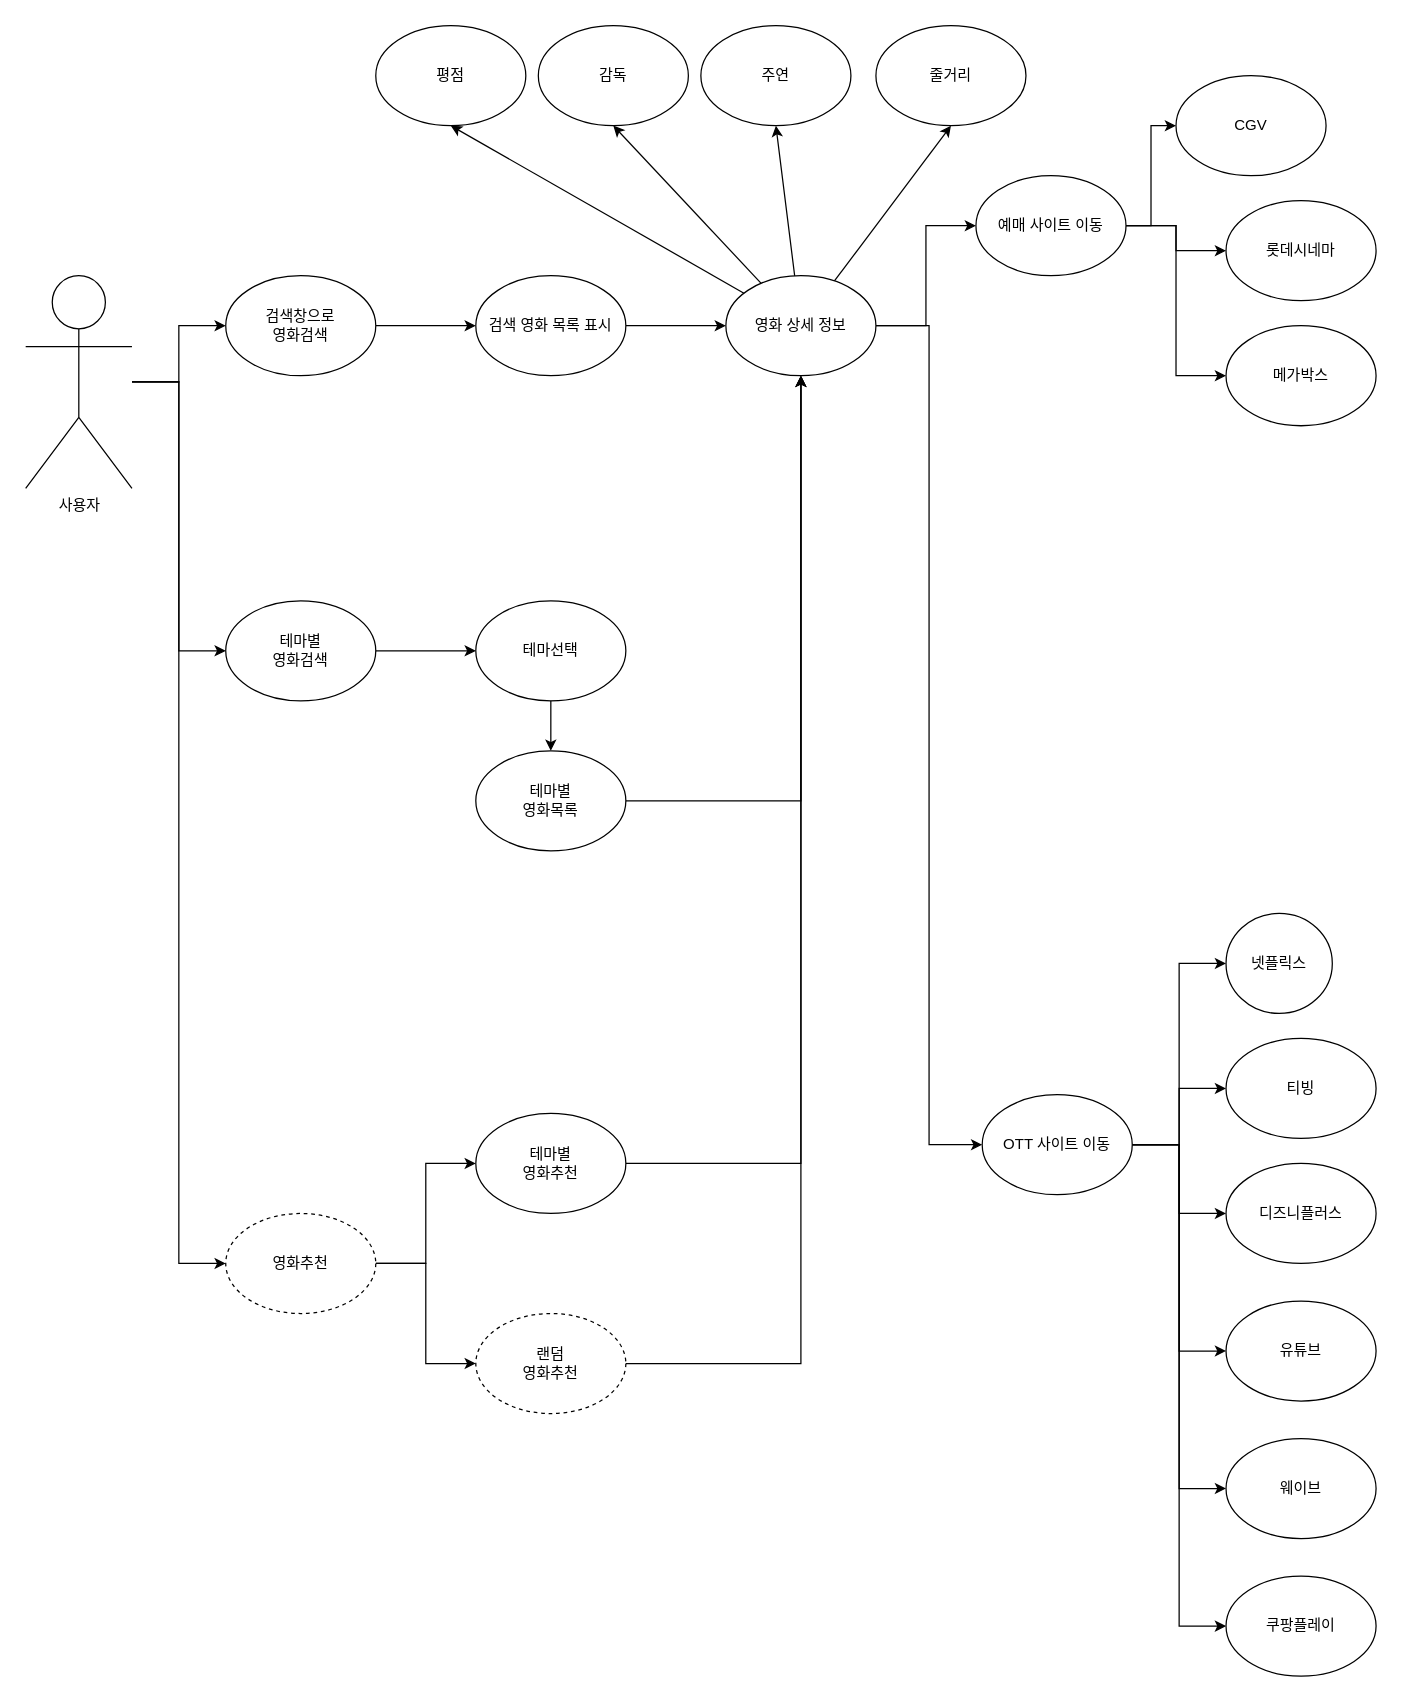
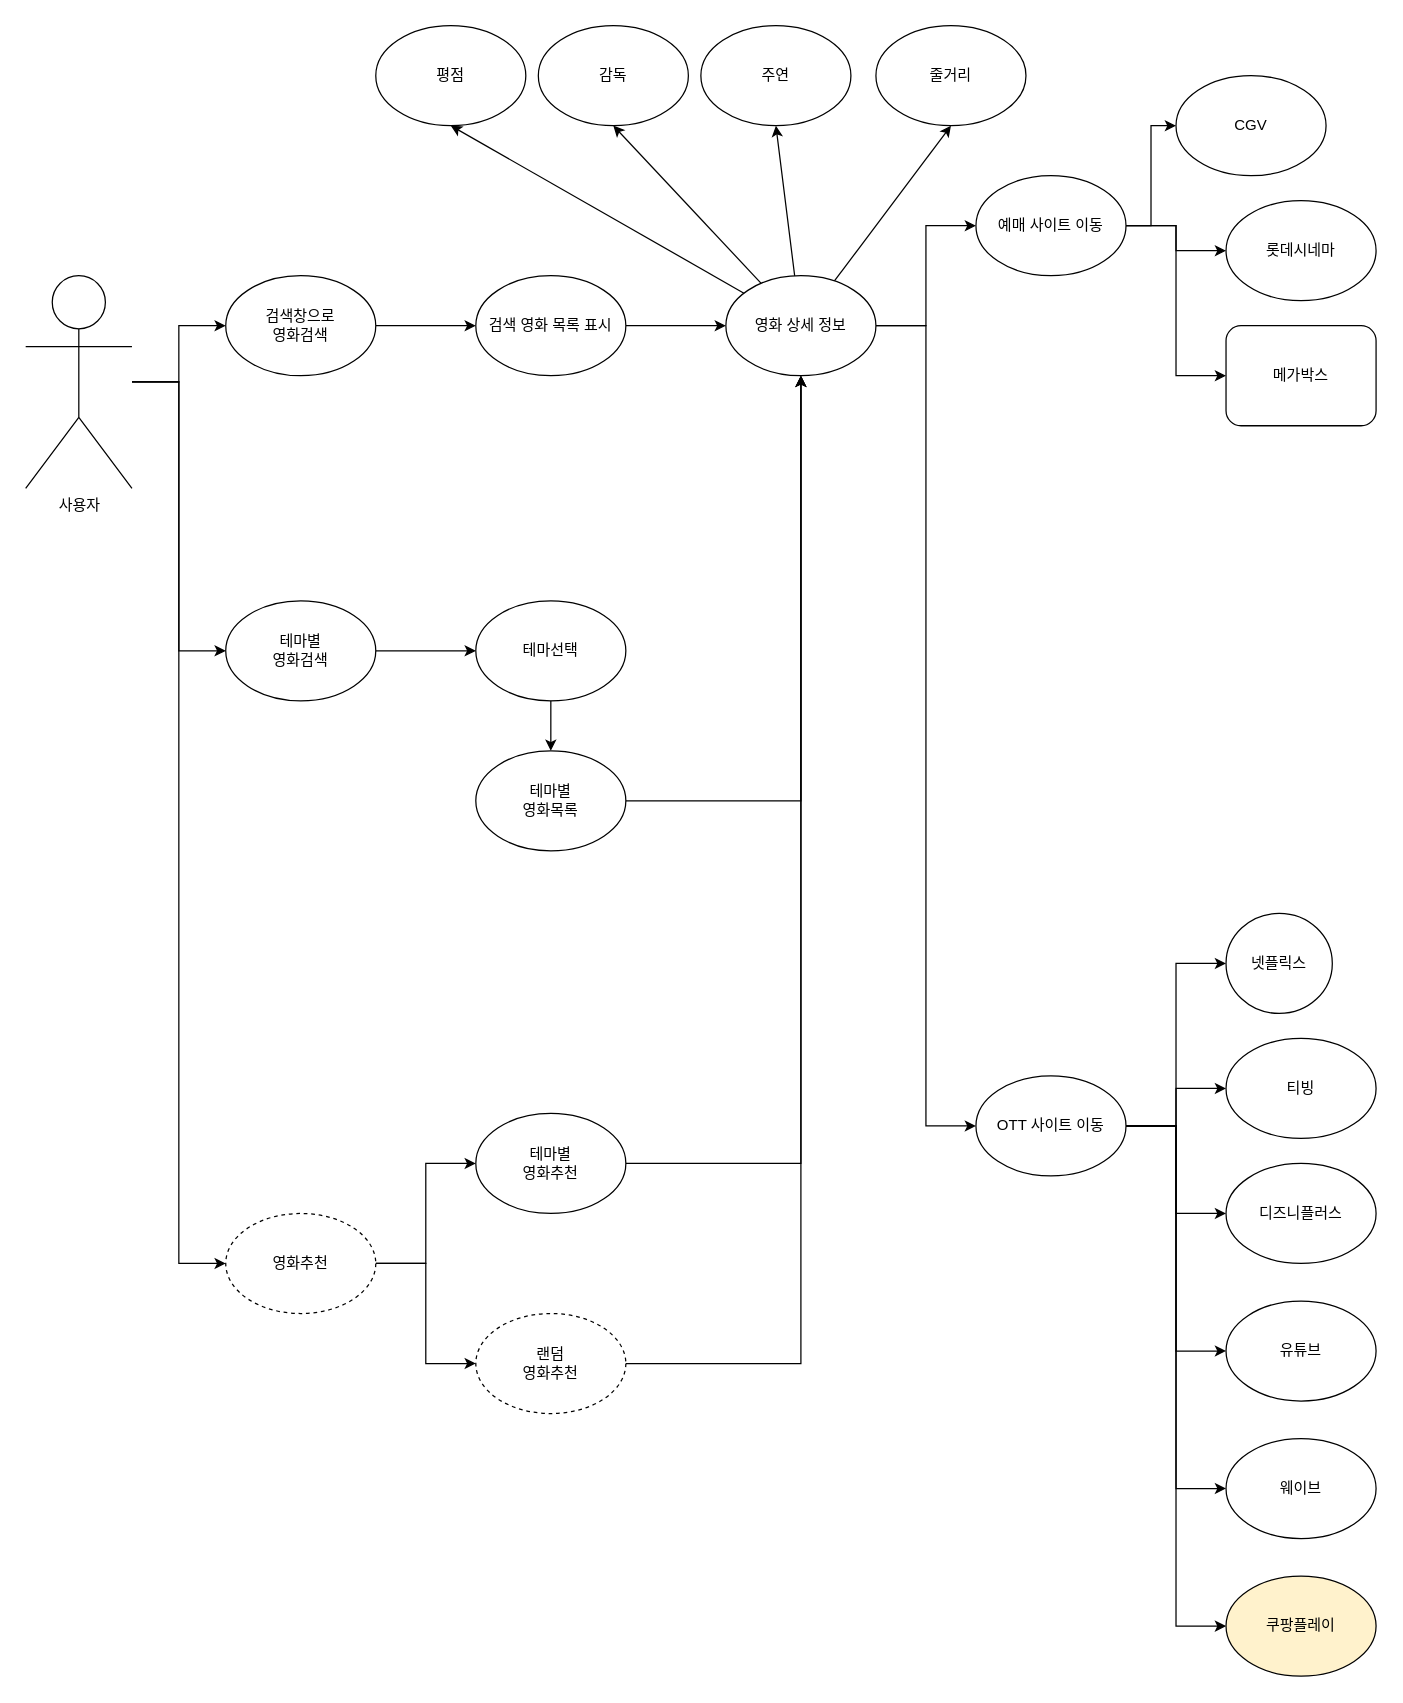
- <mxCell id="43" value="메가박스" style="ellipse;whiteSpace=wrap;html=1;" vertex="1" parent="1"><mxGeometry x="980" y="260" width="120" height="80" as="geometry" /></mxCell>
+ <mxCell id="43" value="메가박스" style="whiteSpace=wrap;html=1;rounded=1;" vertex="1" parent="1"><mxGeometry x="980" y="260" width="120" height="80" as="geometry" /></mxCell>
- <mxCell id="33" value="OTT 사이트 이동" style="ellipse;whiteSpace=wrap;html=1;" vertex="1" parent="1"><mxGeometry x="785" y="875" width="120" height="80" as="geometry" /></mxCell>
+ <mxCell id="33" value="OTT 사이트 이동" style="ellipse;whiteSpace=wrap;html=1;" vertex="1" parent="1"><mxGeometry x="780" y="860" width="120" height="80" as="geometry" /></mxCell>
- <mxCell id="49" value="쿠팡플레이" style="ellipse;whiteSpace=wrap;html=1;" vertex="1" parent="1"><mxGeometry x="980" y="1260" width="120" height="80" as="geometry" /></mxCell>
+ <mxCell id="49" value="쿠팡플레이" style="ellipse;whiteSpace=wrap;html=1;fillColor=#fff2cc;" vertex="1" parent="1"><mxGeometry x="980" y="1260" width="120" height="80" as="geometry" /></mxCell>
